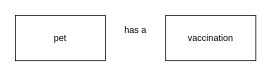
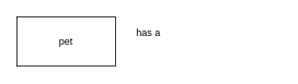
- <mxCell id="3" value="vaccination" style="rounded=0;whiteSpace=wrap;html=1;" parent="1" vertex="1"><mxGeometry x="220" y="20" width="120" height="60" as="geometry" /></mxCell>
